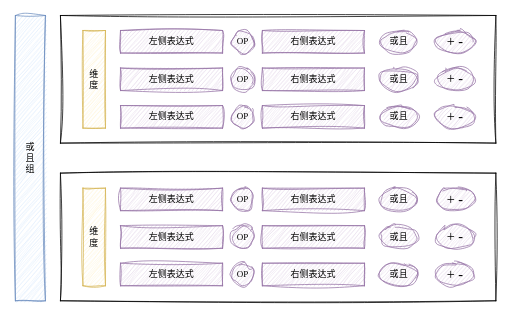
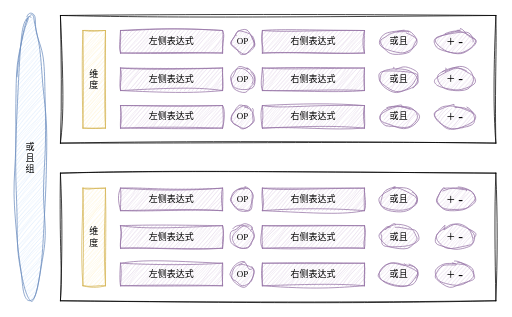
- <mxCell id="2" value="或&lt;div&gt;且&lt;/div&gt;&lt;div&gt;组&lt;/div&gt;" style="rounded=0;whiteSpace=wrap;html=1;sketch=1;hachureGap=4;jiggle=2;curveFitting=1;fontFamily=Architects Daughter;fontSource=https%3A%2F%2Ffonts.googleapis.com%2Fcss%3Ffamily%3DArchitects%2BDaughter;fillColor=#dae8fc;strokeColor=#6c8ebf;" vertex="1" parent="1"><mxGeometry x="20" y="20" width="40" height="380" as="geometry" /></mxCell>
+ <mxCell id="2" value="或&lt;div&gt;且&lt;/div&gt;&lt;div&gt;组&lt;/div&gt;" style="ellipse;whiteSpace=wrap;html=1;sketch=1;hachureGap=4;jiggle=2;curveFitting=1;fontFamily=Architects Daughter;fontSource=https%3A%2F%2Ffonts.googleapis.com%2Fcss%3Ffamily%3DArchitects%2BDaughter;fillColor=#dae8fc;strokeColor=#6c8ebf;" vertex="1" parent="1"><mxGeometry x="20" y="20" width="40" height="380" as="geometry" /></mxCell>
